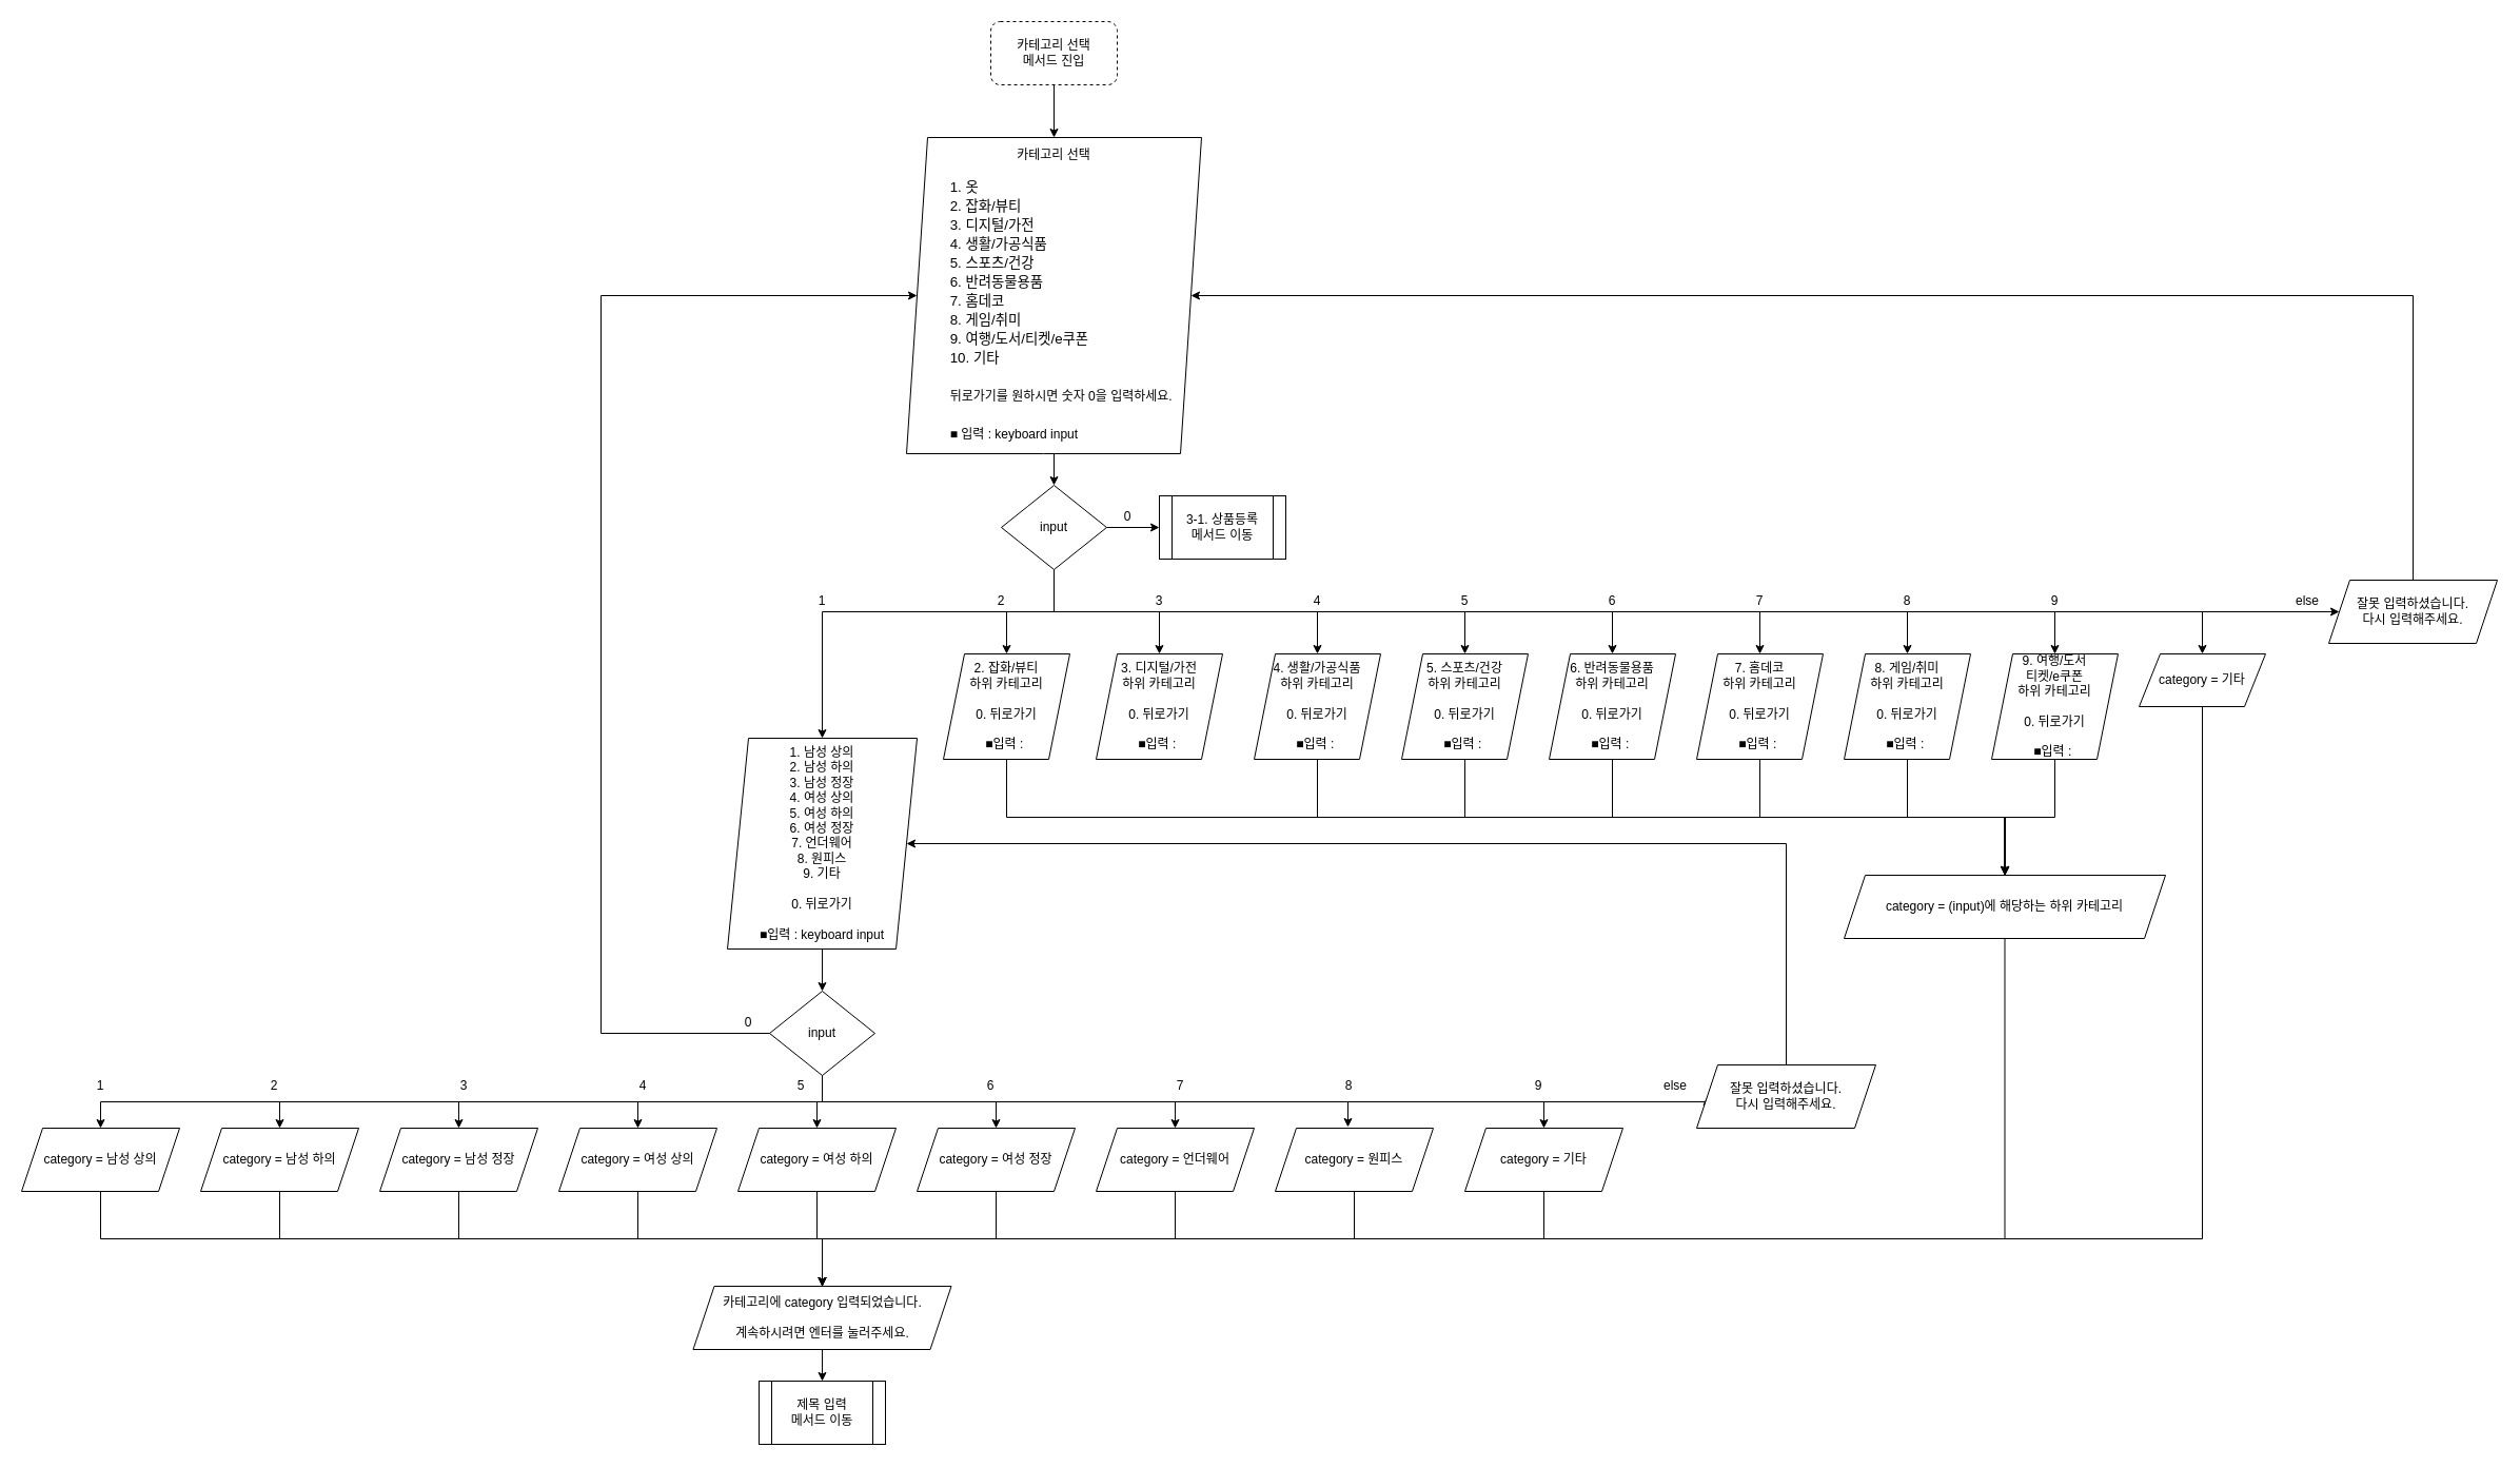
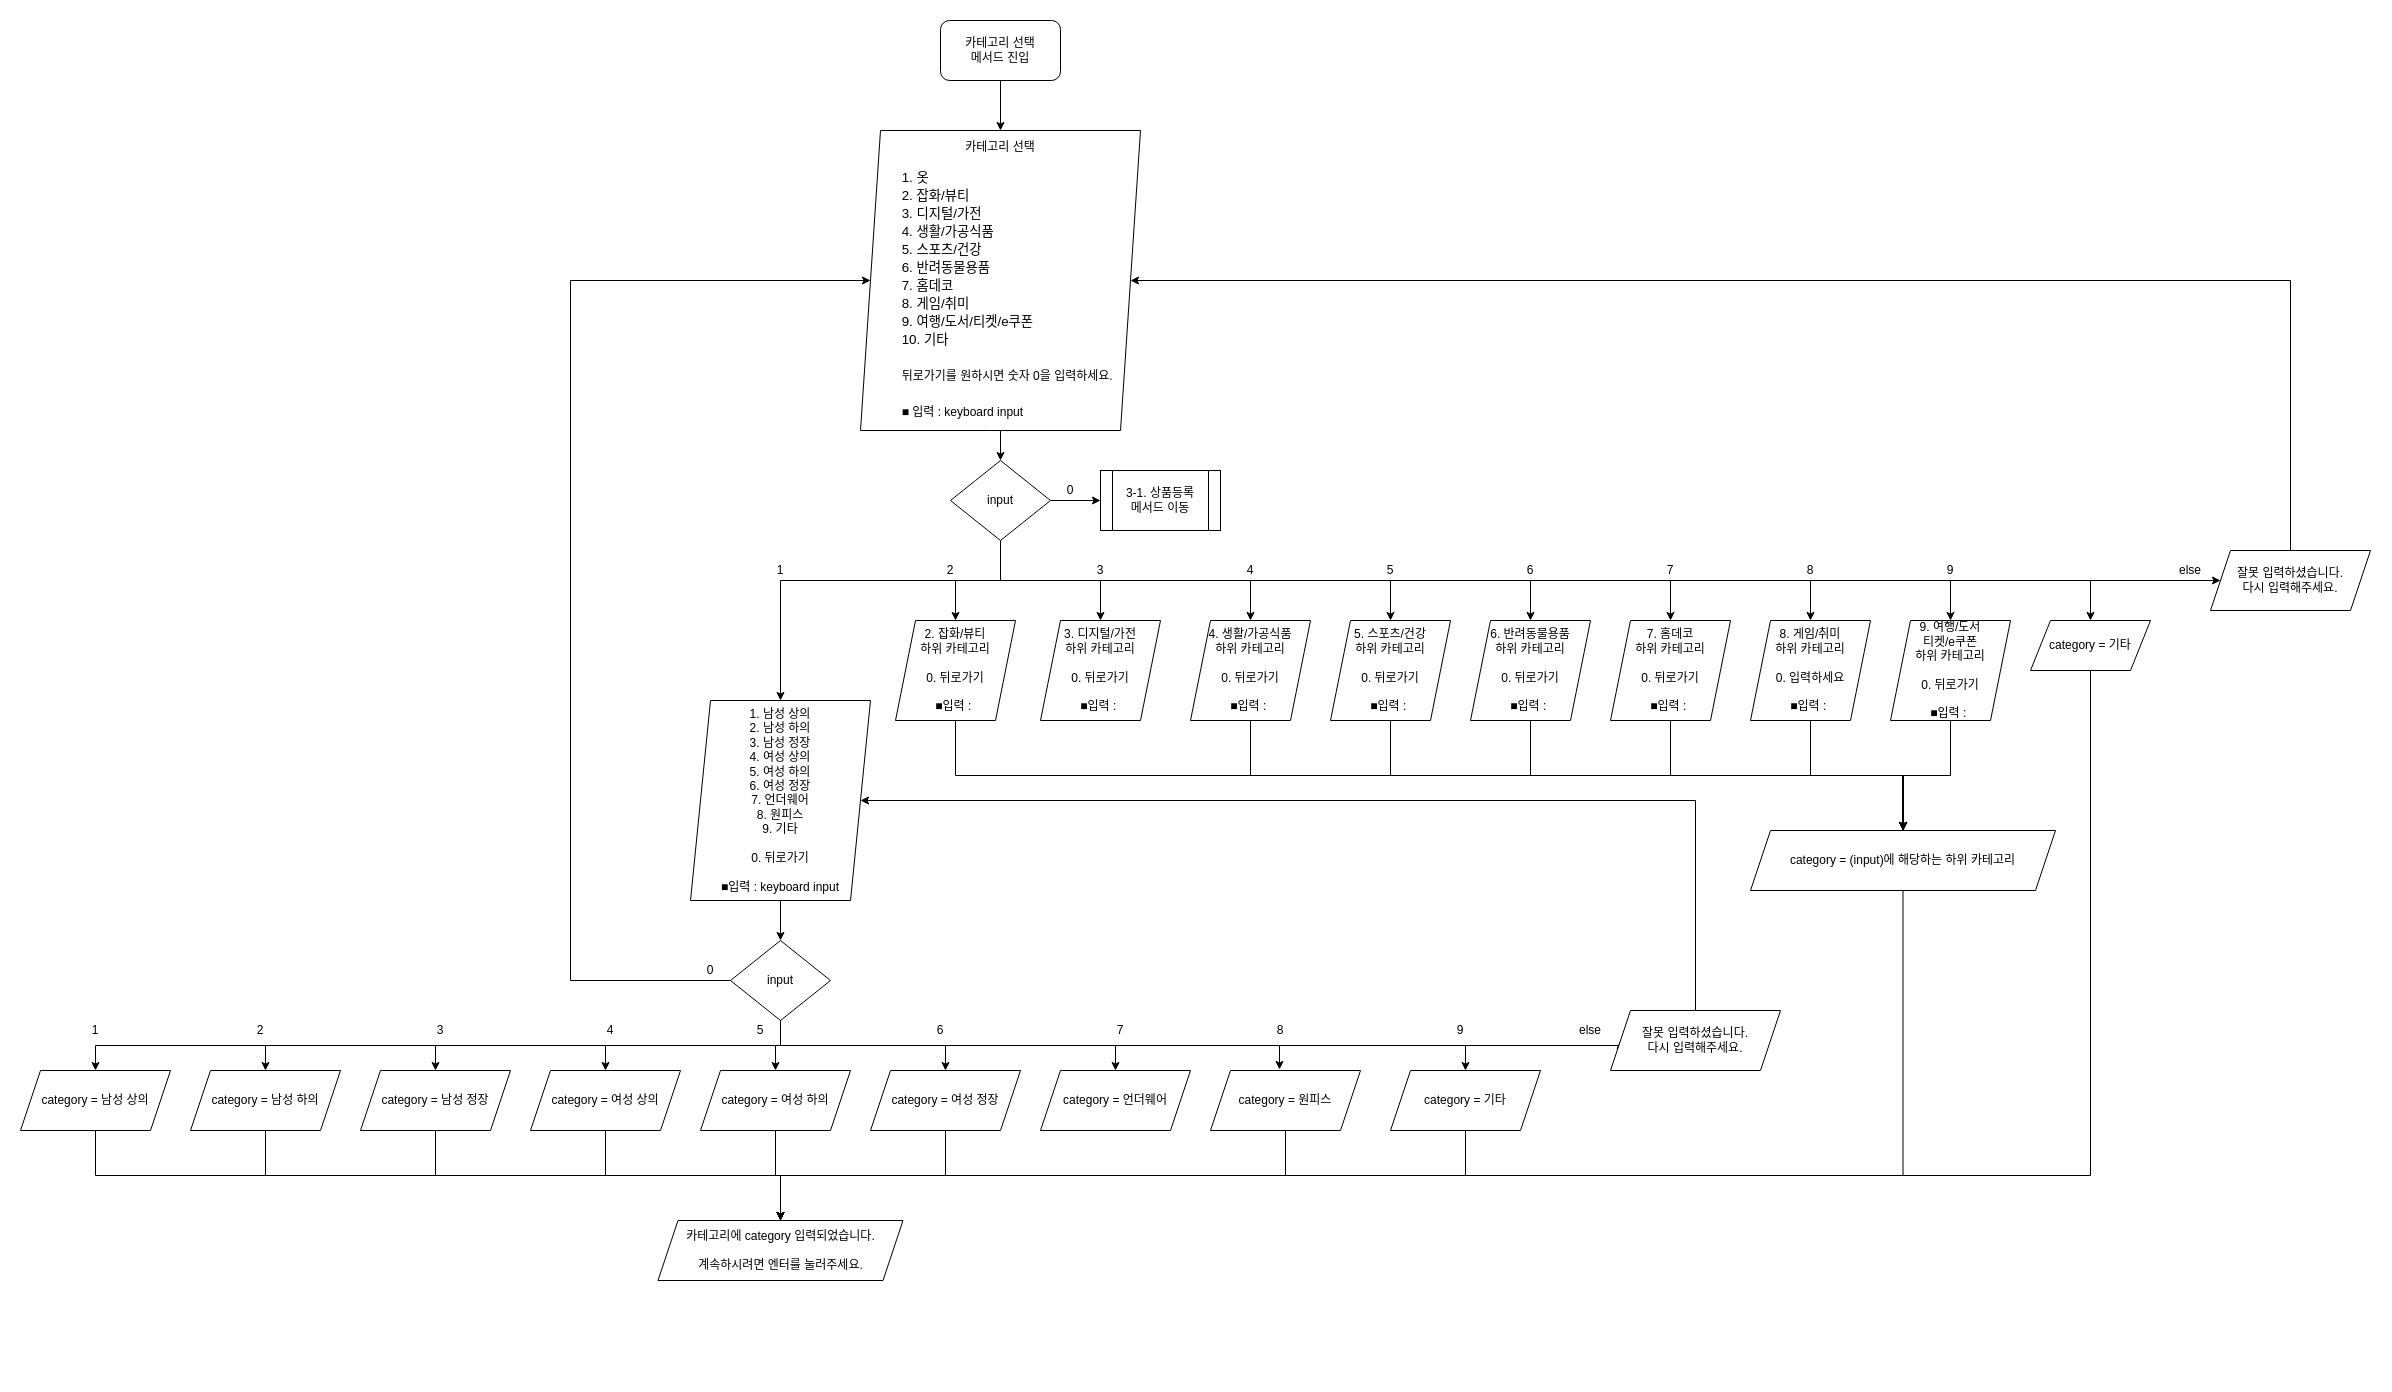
- <mxCell id="99" value="카테고리 선택&lt;br&gt;메서드 진입" style="rounded=1;whiteSpace=wrap;html=1;dashed=1;" parent="1" vertex="1"><mxGeometry x="940" y="20" width="120" height="60" as="geometry" /></mxCell>
+ <mxCell id="99" value="카테고리 선택&lt;br&gt;메서드 진입" style="rounded=1;whiteSpace=wrap;html=1;" parent="1" vertex="1"><mxGeometry x="940" y="20" width="120" height="60" as="geometry" /></mxCell>
- <mxCell id="76" value="8. 게임/취미&lt;br&gt;하위 카테고리&lt;br&gt;&lt;br&gt;0. 뒤로가기&lt;br&gt;&lt;br&gt;■입력 :&amp;nbsp;" style="shape=parallelogram;perimeter=parallelogramPerimeter;whiteSpace=wrap;html=1;fixedSize=1;" parent="1" vertex="1"><mxGeometry x="1750" y="620" width="120" height="100" as="geometry" /></mxCell>
+ <mxCell id="76" value="8. 게임/취미&lt;br&gt;하위 카테고리&lt;br&gt;&lt;br&gt;0. 입력하세요&lt;br&gt;&lt;br&gt;■입력 :&amp;nbsp;" style="shape=parallelogram;perimeter=parallelogramPerimeter;whiteSpace=wrap;html=1;fixedSize=1;" parent="1" vertex="1"><mxGeometry x="1750" y="620" width="120" height="100" as="geometry" /></mxCell>
- <mxCell id="43" style="edgeStyle=orthogonalEdgeStyle;rounded=0;orthogonalLoop=1;jettySize=auto;html=1;exitX=0.5;exitY=1;exitDx=0;exitDy=0;" parent="1" source="44" target="97" edge="1"><mxGeometry relative="1" as="geometry" /></mxCell>
- <mxCell id="96" value="" style="edgeStyle=orthogonalEdgeStyle;rounded=0;orthogonalLoop=1;jettySize=auto;html=1;" parent="1" source="97" target="100" edge="1"><mxGeometry relative="1" as="geometry" /></mxCell>
- <mxCell id="100" value="제목 입력&lt;br&gt;메서드 이동" style="shape=process;whiteSpace=wrap;html=1;backgroundOutline=1;" parent="1" vertex="1"><mxGeometry x="720" y="1310" width="120" height="60" as="geometry" /></mxCell>
